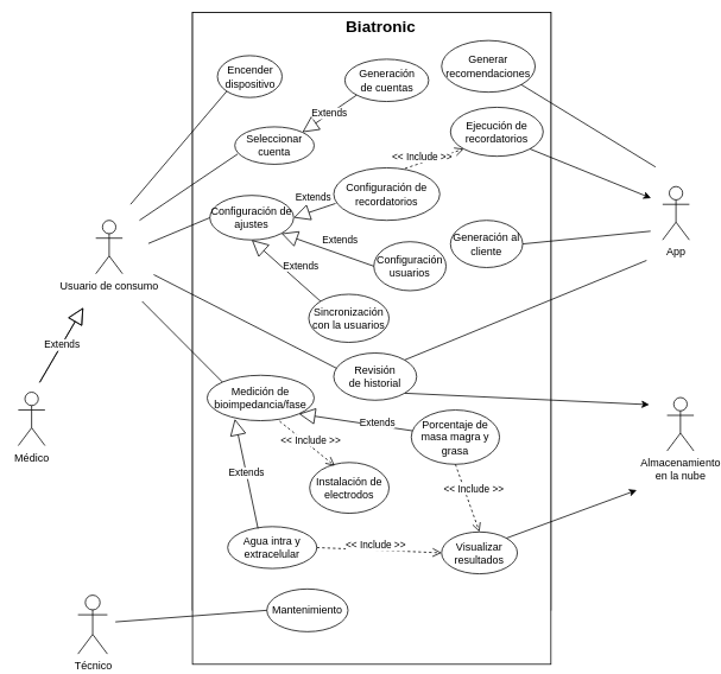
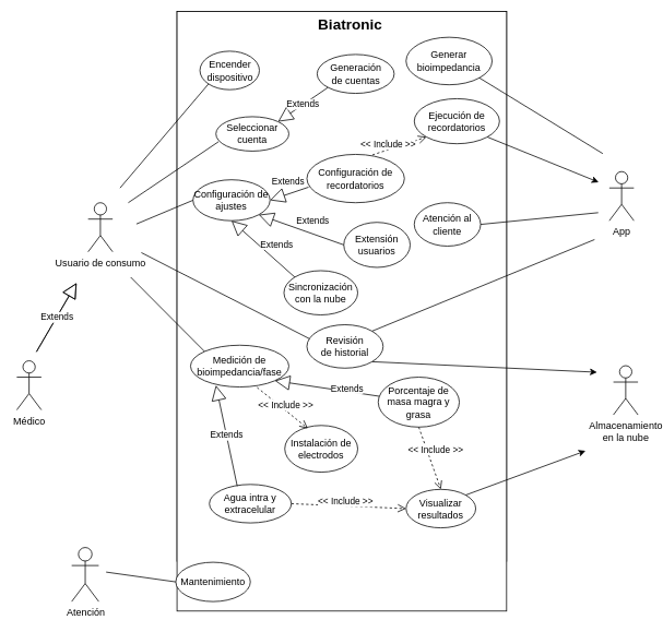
- <mxCell id="69" value="&lt;div&gt;Generar &lt;br&gt;&lt;/div&gt;&lt;div&gt;recomendaciones&lt;br&gt;&lt;/div&gt;" style="ellipse;whiteSpace=wrap;html=1;" vertex="1" parent="1"><mxGeometry x="495" y="45" width="105" height="58" as="geometry" /></mxCell>
+ <mxCell id="69" value="&lt;div&gt;Generar &lt;br&gt;&lt;/div&gt;&lt;div&gt;bioimpedancia&lt;br&gt;&lt;/div&gt;" style="ellipse;whiteSpace=wrap;html=1;" vertex="1" parent="1"><mxGeometry x="495" y="45" width="105" height="58" as="geometry" /></mxCell>
- <mxCell id="63" value="Generación al cliente" style="ellipse;whiteSpace=wrap;html=1;" parent="1" vertex="1"><mxGeometry x="505" y="247" width="81" height="53" as="geometry" /></mxCell>
+ <mxCell id="63" value="Atención al cliente" style="ellipse;whiteSpace=wrap;html=1;" parent="1" vertex="1"><mxGeometry x="505" y="247" width="81" height="53" as="geometry" /></mxCell>
- <mxCell id="65" value="Configuración usuarios" style="ellipse;whiteSpace=wrap;html=1;" parent="1" vertex="1"><mxGeometry x="419" y="271" width="81" height="55" as="geometry" /></mxCell>
+ <mxCell id="65" value="Extensión usuarios" style="ellipse;whiteSpace=wrap;html=1;" parent="1" vertex="1"><mxGeometry x="419" y="271" width="81" height="55" as="geometry" /></mxCell>
- <mxCell id="66" value="Sincronización con la usuarios" style="ellipse;whiteSpace=wrap;html=1;" parent="1" vertex="1"><mxGeometry x="346" y="330" width="90" height="54" as="geometry" /></mxCell>
+ <mxCell id="66" value="Sincronización con la nube" style="ellipse;whiteSpace=wrap;html=1;" parent="1" vertex="1"><mxGeometry x="346" y="330" width="90" height="54" as="geometry" /></mxCell>
- <mxCell id="61" value="Mantenimiento" style="ellipse;whiteSpace=wrap;html=1;" parent="1" vertex="1"><mxGeometry x="299" y="661" width="91" height="48" as="geometry" /></mxCell>
+ <mxCell id="61" value="Mantenimiento" style="ellipse;whiteSpace=wrap;html=1;" parent="1" vertex="1"><mxGeometry x="214" y="686" width="91" height="48" as="geometry" /></mxCell>
- <mxCell id="60" value="Técnico" style="shape=umlActor;verticalLabelPosition=bottom;verticalAlign=top;html=1;outlineConnect=0;" parent="1" vertex="1"><mxGeometry x="87" y="668" width="33" height="66" as="geometry" /></mxCell>
+ <mxCell id="60" value="Atención" style="shape=umlActor;verticalLabelPosition=bottom;verticalAlign=top;html=1;outlineConnect=0;" parent="1" vertex="1"><mxGeometry x="87" y="668" width="33" height="66" as="geometry" /></mxCell>
